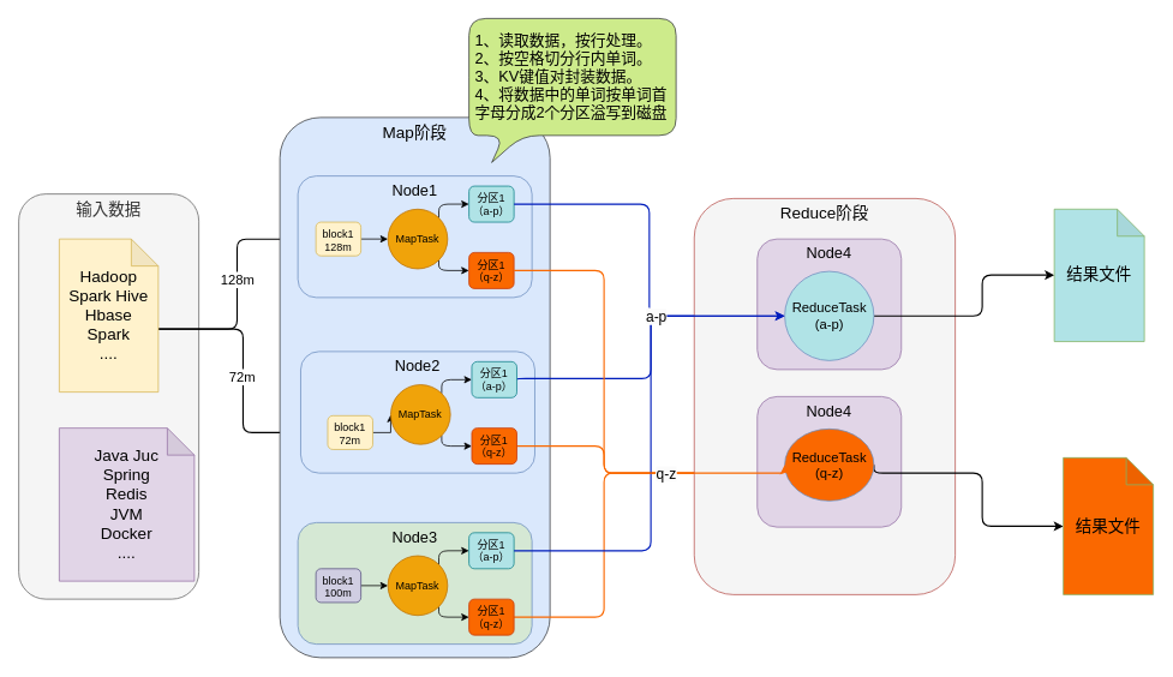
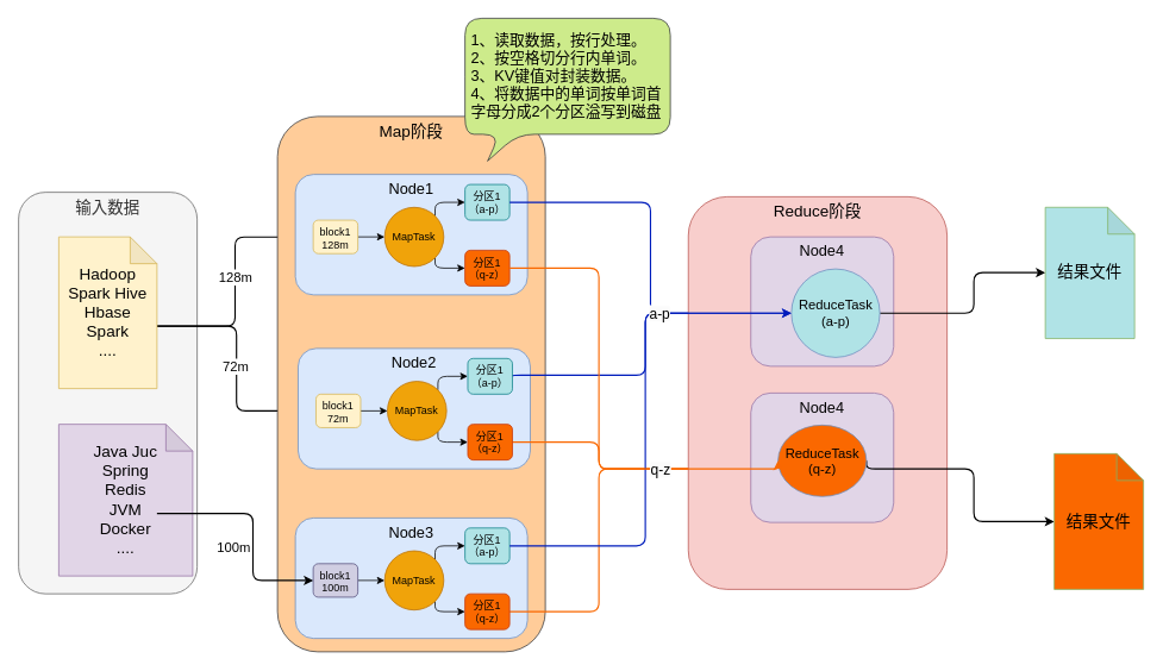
- <mxCell id="9" value="Map阶段" style="rounded=1;whiteSpace=wrap;html=1;fillColor=#dae8fc;strokeColor=#36393d;fontSize=18;align=center;verticalAlign=top;" vertex="1" parent="1"><mxGeometry x="310" y="130" width="300" height="600" as="geometry" /></mxCell>
+ <mxCell id="9" value="Map阶段" style="rounded=1;whiteSpace=wrap;html=1;fillColor=#ffcc99;strokeColor=#36393d;fontSize=18;align=center;verticalAlign=top;" vertex="1" parent="1"><mxGeometry x="310" y="130" width="300" height="600" as="geometry" /></mxCell>
- <mxCell id="40" value="Reduce阶段" style="rounded=1;whiteSpace=wrap;html=1;fillColor=#f5f5f5;strokeColor=#b85450;fontSize=18;align=center;verticalAlign=top;" vertex="1" parent="1"><mxGeometry x="770.17" y="220" width="289.83" height="440" as="geometry" /></mxCell>
+ <mxCell id="40" value="Reduce阶段" style="rounded=1;whiteSpace=wrap;html=1;fillColor=#f8cecc;strokeColor=#b85450;fontSize=18;align=center;verticalAlign=top;" vertex="1" parent="1"><mxGeometry x="770.17" y="220" width="289.83" height="440" as="geometry" /></mxCell>
- <mxCell id="44" value="&lt;span style=&quot;font-size: 15px;&quot;&gt;Reduce&lt;/span&gt;&lt;span style=&quot;color: rgb(0, 0, 0); font-size: 15px;&quot;&gt;Task&lt;br&gt;(a-p)&lt;br&gt;&lt;/span&gt;" style="ellipse;whiteSpace=wrap;html=1;aspect=fixed;fontSize=15;fillColor=#B0E3E6;strokeColor=#6c8ebf;" vertex="1" parent="1"><mxGeometry x="870.64" y="300.94" width="99.06" height="99.06" as="geometry" /></mxCell>
+ <mxCell id="44" value="&lt;span style=&quot;font-size: 15px;&quot;&gt;Reduce&lt;/span&gt;&lt;span style=&quot;color: rgb(0, 0, 0); font-size: 15px;&quot;&gt;Task&lt;br&gt;(a-p)&lt;br&gt;&lt;/span&gt;" style="ellipse;whiteSpace=wrap;html=1;aspect=fixed;fontSize=15;fillColor=#B0E3E6;strokeColor=#6c8ebf;" vertex="1" parent="1"><mxGeometry x="885.64" y="300.94" width="99.06" height="99.06" as="geometry" /></mxCell>
- <mxCell id="21" value="block1&lt;br style=&quot;font-size: 12px;&quot;&gt;72m" style="rounded=1;whiteSpace=wrap;html=1;fillColor=#fff2cc;strokeColor=#d6b656;fontSize=12;align=center;verticalAlign=top;" vertex="1" parent="1"><mxGeometry x="363.13" y="461.25" width="50" height="37.5" as="geometry" /></mxCell>
+ <mxCell id="21" value="block1&lt;br style=&quot;font-size: 12px;&quot;&gt;72m" style="rounded=1;whiteSpace=wrap;html=1;fillColor=#fff2cc;strokeColor=#d6b656;fontSize=12;align=center;verticalAlign=top;" vertex="1" parent="1"><mxGeometry x="353.13" y="441.25" width="50" height="37.5" as="geometry" /></mxCell>
+ <mxCell id="38" style="edgeStyle=orthogonalEdgeStyle;rounded=1;orthogonalLoop=1;jettySize=auto;html=1;exitX=0;exitY=0;exitDx=110;exitDy=100;exitPerimeter=0;entryX=0;entryY=0.5;entryDx=0;entryDy=0;fontSize=12;fontColor=#FF0000;strokeWidth=1.5;" edge="1" parent="1" source="8" target="31"><mxGeometry relative="1" as="geometry" /></mxCell>
+ <mxCell id="39" value="100m" style="edgeLabel;html=1;align=center;verticalAlign=middle;resizable=0;points=[];fontSize=15;fontColor=#000000;" vertex="1" connectable="0" parent="38"><mxGeometry x="-0.449" y="-2" relative="1" as="geometry"><mxPoint x="16" y="34" as="offset" /></mxGeometry></mxCell>
- <mxCell id="29" value="Node3" style="rounded=1;whiteSpace=wrap;html=1;fillColor=#d5e8d4;strokeColor=#6c8ebf;fontSize=17;align=center;verticalAlign=top;" vertex="1" parent="1"><mxGeometry x="330" y="580" width="260" height="135" as="geometry" /></mxCell>
+ <mxCell id="29" value="Node3" style="rounded=1;whiteSpace=wrap;html=1;fillColor=#dae8fc;strokeColor=#6c8ebf;fontSize=17;align=center;verticalAlign=top;" vertex="1" parent="1"><mxGeometry x="330" y="580" width="260" height="135" as="geometry" /></mxCell>
